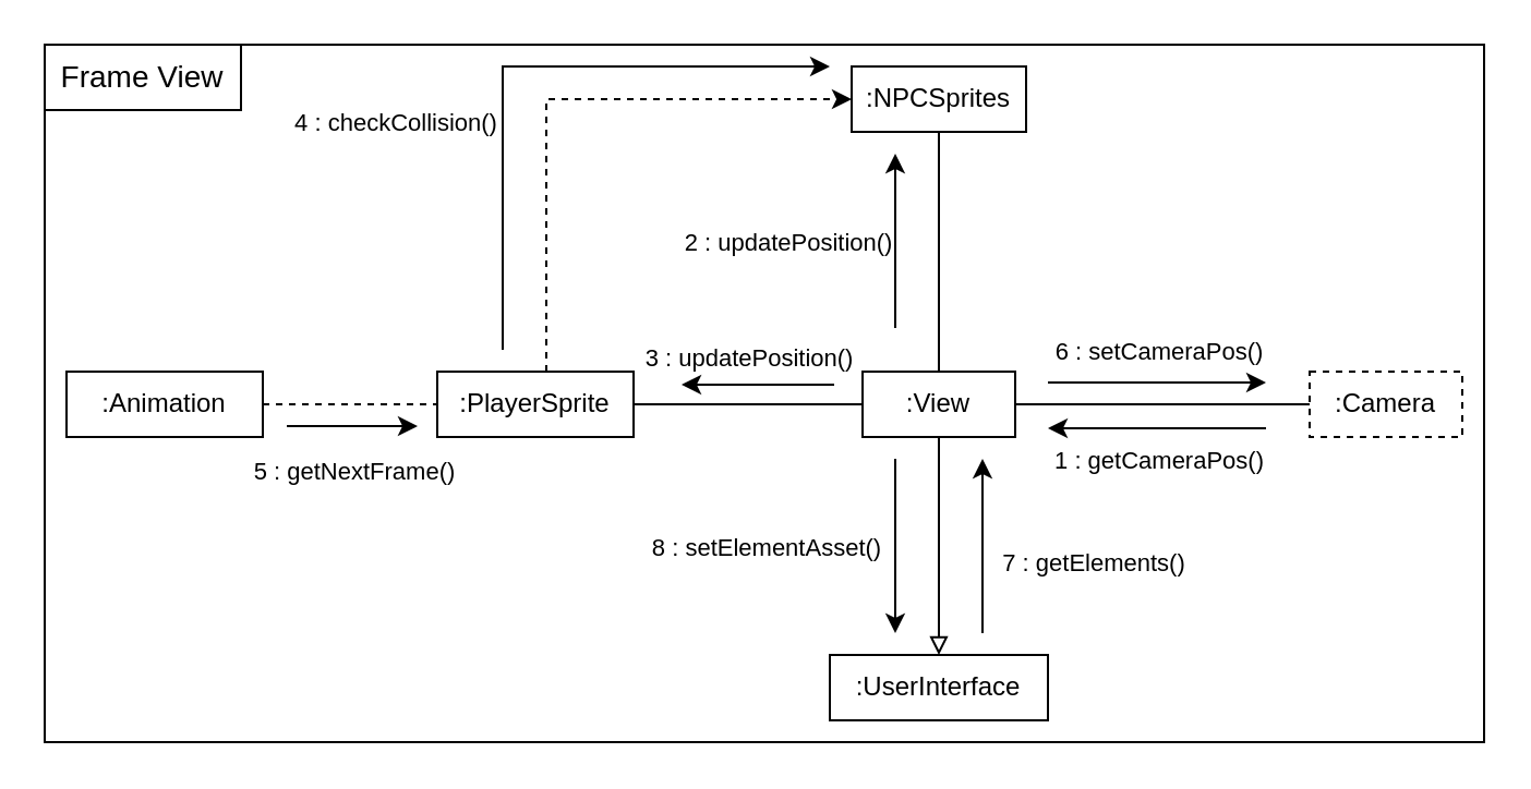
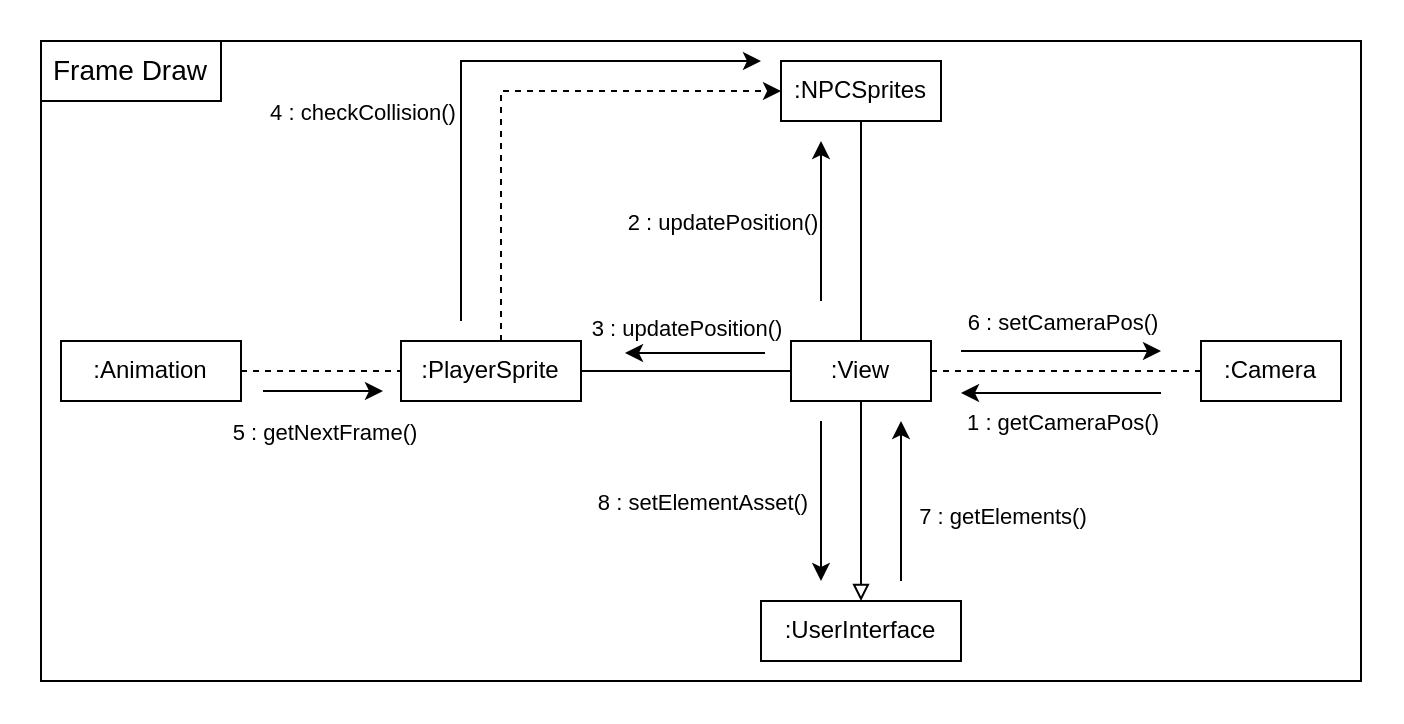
- <mxCell id="3" value="Frame View" style="text;html=1;align=center;verticalAlign=middle;whiteSpace=wrap;rounded=0;fontSize=14;fillColor=none;strokeColor=default;" vertex="1" parent="1"><mxGeometry x="20" y="20" width="90" height="30" as="geometry" /></mxCell>
+ <mxCell id="3" value="Frame Draw" style="text;html=1;align=center;verticalAlign=middle;whiteSpace=wrap;rounded=0;fontSize=14;fillColor=none;strokeColor=default;" vertex="1" parent="1"><mxGeometry x="20" y="20" width="90" height="30" as="geometry" /></mxCell>
- <mxCell id="7" value="" style="edgeStyle=orthogonalEdgeStyle;rounded=0;orthogonalLoop=1;jettySize=auto;html=1;endArrow=none;endFill=0;" edge="1" parent="1" source="8" target="6"><mxGeometry relative="1" as="geometry" /></mxCell>
+ <mxCell id="7" value="" style="edgeStyle=orthogonalEdgeStyle;rounded=0;orthogonalLoop=1;jettySize=auto;html=1;endArrow=none;endFill=0;dashed=1;" edge="1" parent="1" source="8" target="6"><mxGeometry relative="1" as="geometry" /></mxCell>
- <mxCell id="8" value=":Camera" style="rounded=0;whiteSpace=wrap;html=1;fillColor=none;dashed=1;" vertex="1" parent="1"><mxGeometry x="600" y="170" width="70" height="30" as="geometry" /></mxCell>
+ <mxCell id="8" value=":Camera" style="rounded=0;whiteSpace=wrap;html=1;fillColor=none;" vertex="1" parent="1"><mxGeometry x="600" y="170" width="70" height="30" as="geometry" /></mxCell>
